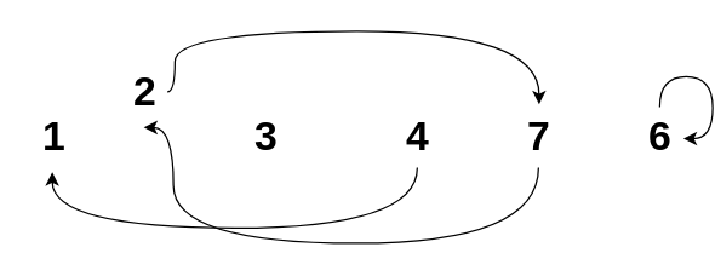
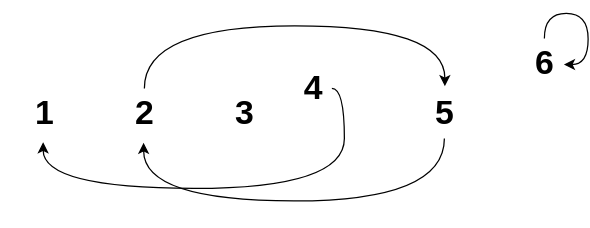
- <mxCell id="4" value="2" style="text;html=1;resizable=0;autosize=1;align=center;verticalAlign=middle;points=[];fillColor=none;strokeColor=none;rounded=0;fontSize=27;fontStyle=1" parent="1" vertex="1"><mxGeometry x="80" y="40" width="30" height="40" as="geometry" /></mxCell>
+ <mxCell id="4" value="2" style="text;html=1;resizable=0;autosize=1;align=center;verticalAlign=middle;points=[];fillColor=none;strokeColor=none;rounded=0;fontSize=27;fontStyle=1" parent="1" vertex="1"><mxGeometry x="100" y="70" width="30" height="40" as="geometry" /></mxCell>
- <mxCell id="7" value="3" style="text;html=1;resizable=0;autosize=1;align=center;verticalAlign=middle;points=[];fillColor=none;strokeColor=none;rounded=0;fontSize=27;fontStyle=1" parent="1" vertex="1"><mxGeometry x="160" y="70" width="30" height="40" as="geometry" /></mxCell>
+ <mxCell id="7" value="3" style="text;html=1;resizable=0;autosize=1;align=center;verticalAlign=middle;points=[];fillColor=none;strokeColor=none;rounded=0;fontSize=27;fontStyle=1" parent="1" vertex="1"><mxGeometry x="180" y="70" width="30" height="40" as="geometry" /></mxCell>
- <mxCell id="6" value="4" style="text;html=1;resizable=0;autosize=1;align=center;verticalAlign=middle;points=[];fillColor=none;strokeColor=none;rounded=0;fontSize=27;fontStyle=1" parent="1" vertex="1"><mxGeometry x="260" y="70" width="30" height="40" as="geometry" /></mxCell>
+ <mxCell id="6" value="4" style="text;html=1;resizable=0;autosize=1;align=center;verticalAlign=middle;points=[];fillColor=none;strokeColor=none;rounded=0;fontSize=27;fontStyle=1" parent="1" vertex="1"><mxGeometry x="235" y="50" width="30" height="40" as="geometry" /></mxCell>
- <mxCell id="9" value="7" style="text;html=1;resizable=0;autosize=1;align=center;verticalAlign=middle;points=[];fillColor=none;strokeColor=none;rounded=0;fontSize=27;fontStyle=1" parent="1" vertex="1"><mxGeometry x="340" y="70" width="30" height="40" as="geometry" /></mxCell>
+ <mxCell id="9" value="5" style="text;html=1;resizable=0;autosize=1;align=center;verticalAlign=middle;points=[];fillColor=none;strokeColor=none;rounded=0;fontSize=27;fontStyle=1" parent="1" vertex="1"><mxGeometry x="340" y="70" width="30" height="40" as="geometry" /></mxCell>
- <mxCell id="10" value="6" style="text;html=1;resizable=0;autosize=1;align=center;verticalAlign=middle;points=[];fillColor=none;strokeColor=none;rounded=0;fontSize=27;fontStyle=1" parent="1" vertex="1"><mxGeometry x="420" y="70" width="30" height="40" as="geometry" /></mxCell>
+ <mxCell id="10" value="6" style="text;html=1;resizable=0;autosize=1;align=center;verticalAlign=middle;points=[];fillColor=none;strokeColor=none;rounded=0;fontSize=27;fontStyle=1" parent="1" vertex="1"><mxGeometry x="420" y="30" width="30" height="40" as="geometry" /></mxCell>
